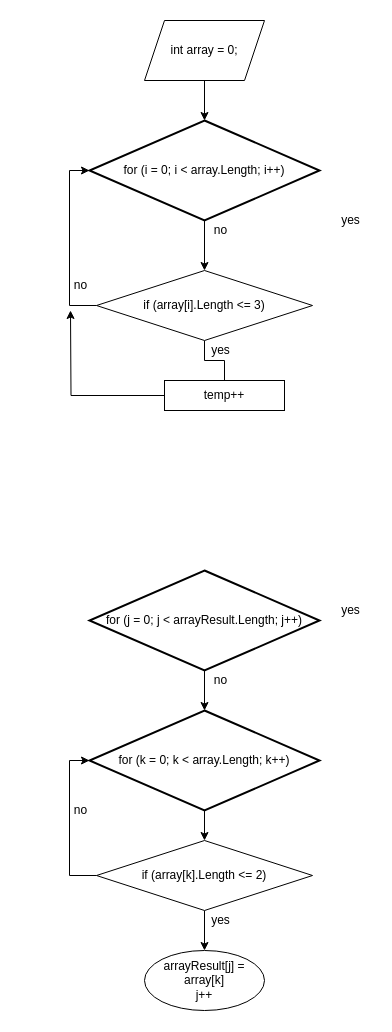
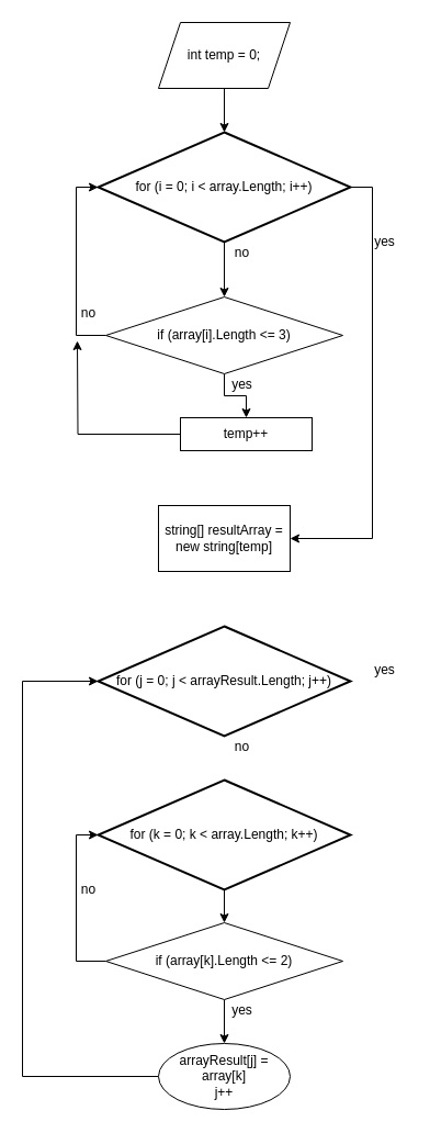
- <mxCell id="6" value="int array = 0;" style="shape=parallelogram;perimeter=parallelogramPerimeter;whiteSpace=wrap;html=1;fixedSize=1;" parent="1" vertex="1"><mxGeometry x="144" y="20" width="120" height="60" as="geometry" /></mxCell>
+ <mxCell id="6" value="int temp = 0;" style="shape=parallelogram;perimeter=parallelogramPerimeter;whiteSpace=wrap;html=1;fixedSize=1;" parent="1" vertex="1"><mxGeometry x="144" y="20" width="120" height="60" as="geometry" /></mxCell>
+ <mxCell id="3" style="edgeStyle=orthogonalEdgeStyle;rounded=0;orthogonalLoop=1;jettySize=auto;html=1;exitX=1;exitY=0.5;exitDx=0;exitDy=0;exitPerimeter=0;entryX=1;entryY=0.5;entryDx=0;entryDy=0;strokeColor=default;" parent="1" source="4" target="15" edge="1"><mxGeometry relative="1" as="geometry" /></mxCell>
- <mxCell id="7" style="edgeStyle=orthogonalEdgeStyle;rounded=0;orthogonalLoop=1;jettySize=auto;html=1;exitX=0.5;exitY=1;exitDx=0;exitDy=0;entryX=0.5;entryY=0;entryDx=0;entryDy=0;endArrow=none;" parent="1" source="9" target="11" edge="1"><mxGeometry relative="1" as="geometry" /></mxCell>
+ <mxCell id="7" style="edgeStyle=orthogonalEdgeStyle;rounded=0;orthogonalLoop=1;jettySize=auto;html=1;exitX=0.5;exitY=1;exitDx=0;exitDy=0;entryX=0.5;entryY=0;entryDx=0;entryDy=0;" parent="1" source="9" target="11" edge="1"><mxGeometry relative="1" as="geometry" /></mxCell>
+ <mxCell id="15" value="string[] resultArray = new string[temp]" style="rounded=0;whiteSpace=wrap;html=1;" parent="1" vertex="1"><mxGeometry x="144" y="460" width="120" height="60" as="geometry" /></mxCell>
- <mxCell id="22" style="edgeStyle=orthogonalEdgeStyle;rounded=0;orthogonalLoop=1;jettySize=auto;html=1;exitX=0.5;exitY=1;exitDx=0;exitDy=0;exitPerimeter=0;entryX=0.5;entryY=0;entryDx=0;entryDy=0;entryPerimeter=0;strokeColor=default;" parent="1" source="23" target="18" edge="1"><mxGeometry relative="1" as="geometry" /></mxCell>
+ <mxCell id="24" style="edgeStyle=orthogonalEdgeStyle;rounded=0;orthogonalLoop=1;jettySize=auto;html=1;exitX=0;exitY=0.5;exitDx=0;exitDy=0;strokeColor=default;entryX=0;entryY=0.5;entryDx=0;entryDy=0;entryPerimeter=0;" parent="1" source="25" target="23" edge="1"><mxGeometry relative="1" as="geometry"><mxPoint x="-10" y="620" as="targetPoint" /><Array as="points"><mxPoint x="20" y="980" /><mxPoint x="20" y="620" /></Array></mxGeometry></mxCell>
